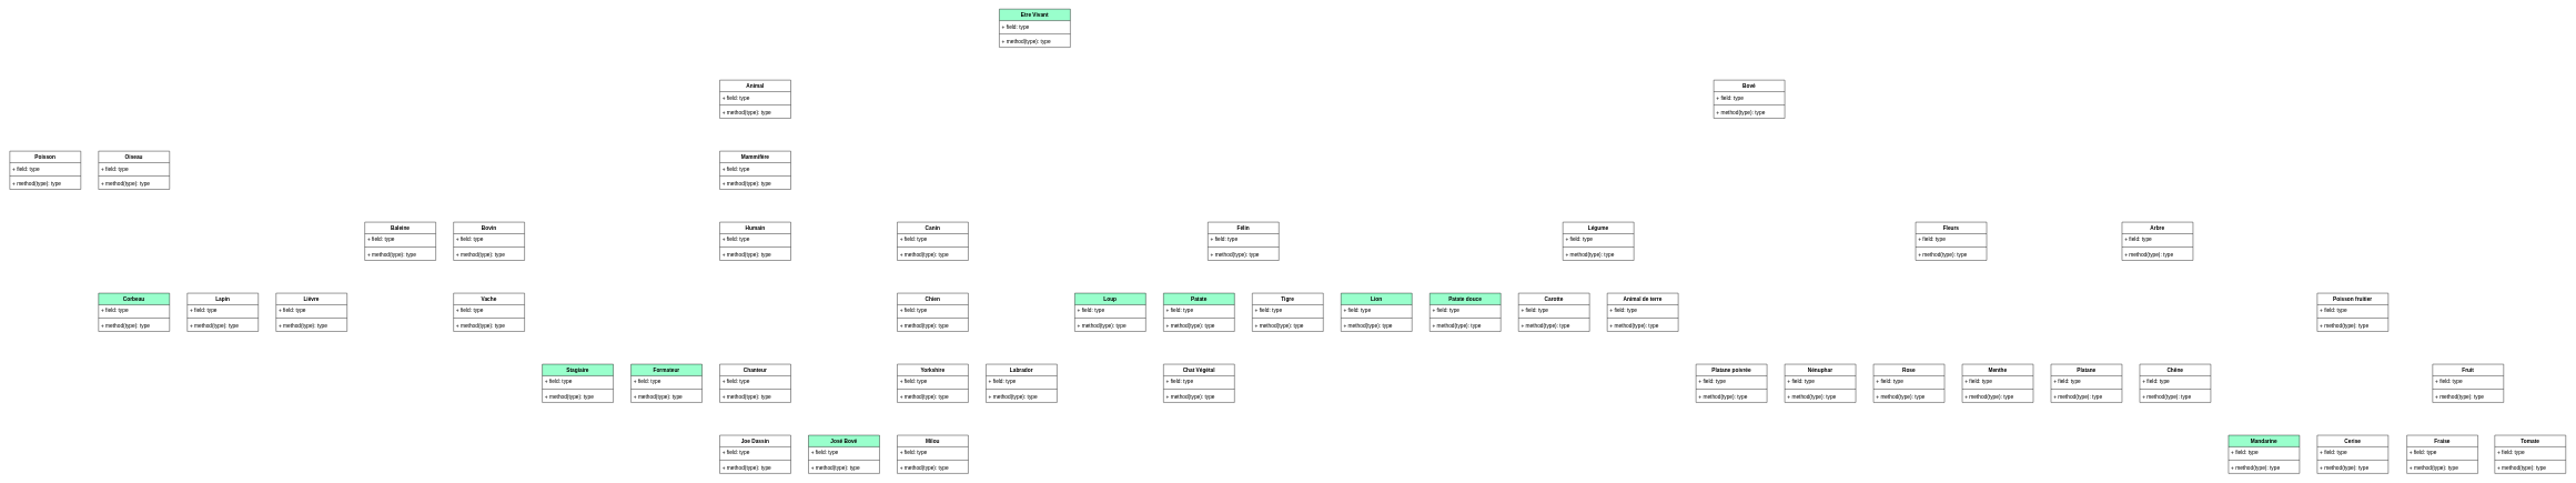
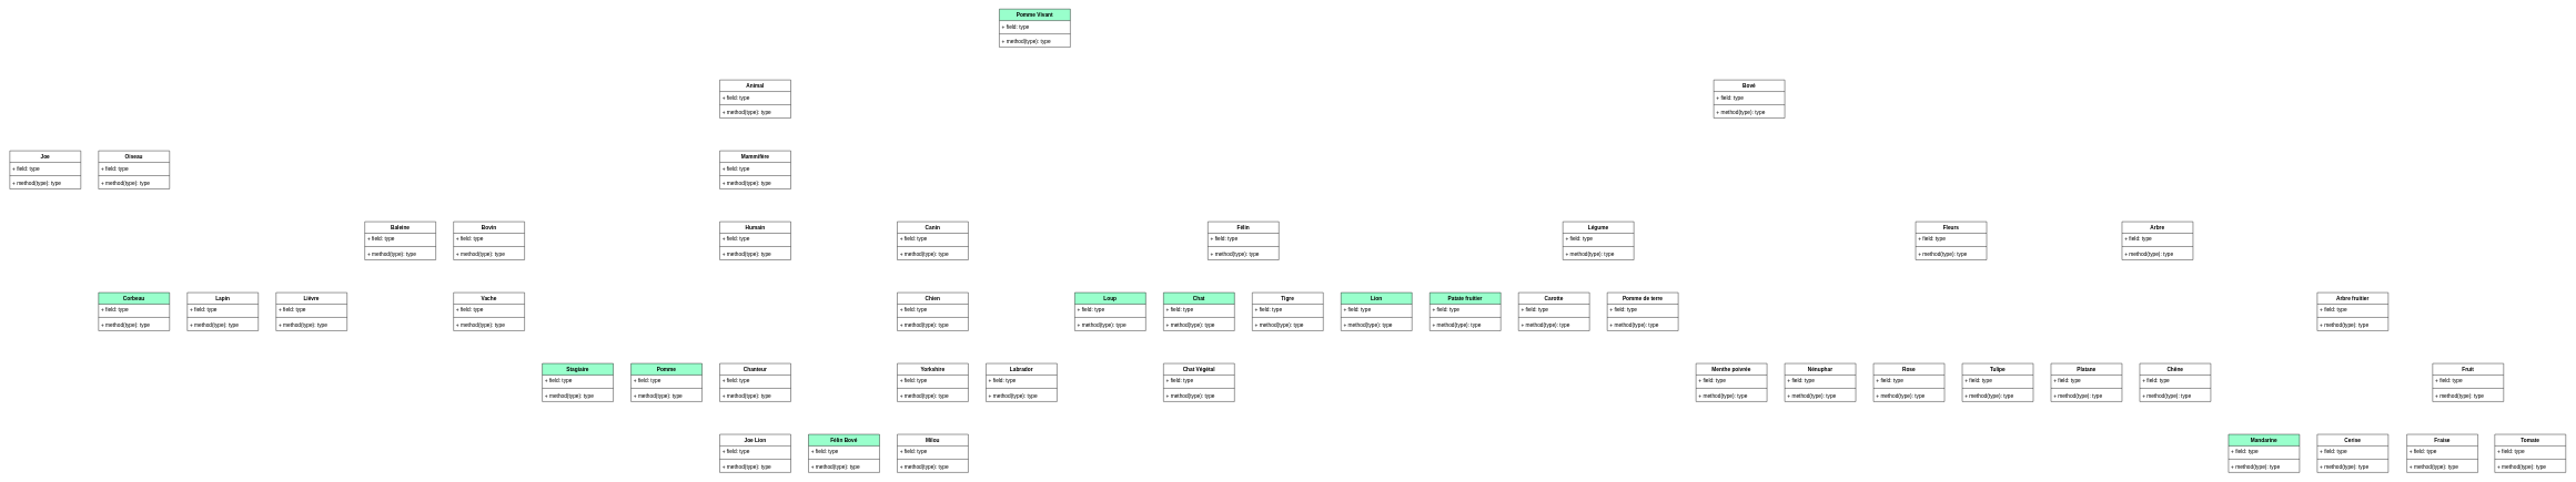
- <mxCell id="154" value="Etre Vivant" style="swimlane;fontStyle=1;align=center;verticalAlign=top;childLayout=stackLayout;horizontal=1;startSize=26;horizontalStack=0;resizeParent=1;resizeParentMax=0;resizeLast=0;collapsible=1;marginBottom=0;fillColor=#99FFCC;" vertex="1" parent="1"><mxGeometry x="2250" y="20" width="160" height="86" as="geometry" /></mxCell>
+ <mxCell id="154" value="Pomme Vivant" style="swimlane;fontStyle=1;align=center;verticalAlign=top;childLayout=stackLayout;horizontal=1;startSize=26;horizontalStack=0;resizeParent=1;resizeParentMax=0;resizeLast=0;collapsible=1;marginBottom=0;fillColor=#99FFCC;" vertex="1" parent="1"><mxGeometry x="2250" y="20" width="160" height="86" as="geometry" /></mxCell>
- <mxCell id="62" value="Poisson" style="swimlane;fontStyle=1;align=center;verticalAlign=top;childLayout=stackLayout;horizontal=1;startSize=26;horizontalStack=0;resizeParent=1;resizeParentMax=0;resizeLast=0;collapsible=1;marginBottom=0;" vertex="1" parent="1"><mxGeometry x="20" y="340" width="160" height="86" as="geometry" /></mxCell>
+ <mxCell id="62" value="Joe" style="swimlane;fontStyle=1;align=center;verticalAlign=top;childLayout=stackLayout;horizontal=1;startSize=26;horizontalStack=0;resizeParent=1;resizeParentMax=0;resizeLast=0;collapsible=1;marginBottom=0;" vertex="1" parent="1"><mxGeometry x="20" y="340" width="160" height="86" as="geometry" /></mxCell>
- <mxCell id="162" value="Patate" style="swimlane;fontStyle=1;align=center;verticalAlign=top;childLayout=stackLayout;horizontal=1;startSize=26;horizontalStack=0;resizeParent=1;resizeParentMax=0;resizeLast=0;collapsible=1;marginBottom=0;fillColor=#99FFCC;" vertex="1" parent="1"><mxGeometry x="2620" y="660" width="160" height="86" as="geometry" /></mxCell>
+ <mxCell id="162" value="Chat" style="swimlane;fontStyle=1;align=center;verticalAlign=top;childLayout=stackLayout;horizontal=1;startSize=26;horizontalStack=0;resizeParent=1;resizeParentMax=0;resizeLast=0;collapsible=1;marginBottom=0;fillColor=#99FFCC;" vertex="1" parent="1"><mxGeometry x="2620" y="660" width="160" height="86" as="geometry" /></mxCell>
- <mxCell id="170" value="Patate douce" style="swimlane;fontStyle=1;align=center;verticalAlign=top;childLayout=stackLayout;horizontal=1;startSize=26;horizontalStack=0;resizeParent=1;resizeParentMax=0;resizeLast=0;collapsible=1;marginBottom=0;fillColor=#99FFCC;" vertex="1" parent="1"><mxGeometry x="3220" y="660" width="160" height="86" as="geometry" /></mxCell>
+ <mxCell id="170" value="Patate fruitier" style="swimlane;fontStyle=1;align=center;verticalAlign=top;childLayout=stackLayout;horizontal=1;startSize=26;horizontalStack=0;resizeParent=1;resizeParentMax=0;resizeLast=0;collapsible=1;marginBottom=0;fillColor=#99FFCC;" vertex="1" parent="1"><mxGeometry x="3220" y="660" width="160" height="86" as="geometry" /></mxCell>
- <mxCell id="122" value="Animal de terre" style="swimlane;fontStyle=1;align=center;verticalAlign=top;childLayout=stackLayout;horizontal=1;startSize=26;horizontalStack=0;resizeParent=1;resizeParentMax=0;resizeLast=0;collapsible=1;marginBottom=0;" vertex="1" parent="1"><mxGeometry x="3620" y="660" width="160" height="86" as="geometry" /></mxCell>
+ <mxCell id="122" value="Pomme de terre" style="swimlane;fontStyle=1;align=center;verticalAlign=top;childLayout=stackLayout;horizontal=1;startSize=26;horizontalStack=0;resizeParent=1;resizeParentMax=0;resizeLast=0;collapsible=1;marginBottom=0;" vertex="1" parent="1"><mxGeometry x="3620" y="660" width="160" height="86" as="geometry" /></mxCell>
- <mxCell id="102" value="Poisson fruitier" style="swimlane;fontStyle=1;align=center;verticalAlign=top;childLayout=stackLayout;horizontal=1;startSize=26;horizontalStack=0;resizeParent=1;resizeParentMax=0;resizeLast=0;collapsible=1;marginBottom=0;" vertex="1" parent="1"><mxGeometry x="5220" y="660" width="160" height="86" as="geometry" /></mxCell>
+ <mxCell id="102" value="Arbre fruitier" style="swimlane;fontStyle=1;align=center;verticalAlign=top;childLayout=stackLayout;horizontal=1;startSize=26;horizontalStack=0;resizeParent=1;resizeParentMax=0;resizeLast=0;collapsible=1;marginBottom=0;" vertex="1" parent="1"><mxGeometry x="5220" y="660" width="160" height="86" as="geometry" /></mxCell>
- <mxCell id="178" value="Formateur" style="swimlane;fontStyle=1;align=center;verticalAlign=top;childLayout=stackLayout;horizontal=1;startSize=26;horizontalStack=0;resizeParent=1;resizeParentMax=0;resizeLast=0;collapsible=1;marginBottom=0;fillColor=#99FFCC;" vertex="1" parent="1"><mxGeometry x="1420" y="820" width="160" height="86" as="geometry" /></mxCell>
+ <mxCell id="178" value="Pomme" style="swimlane;fontStyle=1;align=center;verticalAlign=top;childLayout=stackLayout;horizontal=1;startSize=26;horizontalStack=0;resizeParent=1;resizeParentMax=0;resizeLast=0;collapsible=1;marginBottom=0;fillColor=#99FFCC;" vertex="1" parent="1"><mxGeometry x="1420" y="820" width="160" height="86" as="geometry" /></mxCell>
- <mxCell id="114" value="Platane poivrée" style="swimlane;fontStyle=1;align=center;verticalAlign=top;childLayout=stackLayout;horizontal=1;startSize=26;horizontalStack=0;resizeParent=1;resizeParentMax=0;resizeLast=0;collapsible=1;marginBottom=0;" vertex="1" parent="1"><mxGeometry x="3820" y="820" width="160" height="86" as="geometry" /></mxCell>
+ <mxCell id="114" value="Menthe poivrée" style="swimlane;fontStyle=1;align=center;verticalAlign=top;childLayout=stackLayout;horizontal=1;startSize=26;horizontalStack=0;resizeParent=1;resizeParentMax=0;resizeLast=0;collapsible=1;marginBottom=0;" vertex="1" parent="1"><mxGeometry x="3820" y="820" width="160" height="86" as="geometry" /></mxCell>
- <mxCell id="86" value="Menthe" style="swimlane;fontStyle=1;align=center;verticalAlign=top;childLayout=stackLayout;horizontal=1;startSize=26;horizontalStack=0;resizeParent=1;resizeParentMax=0;resizeLast=0;collapsible=1;marginBottom=0;" vertex="1" parent="1"><mxGeometry x="4420" y="820" width="160" height="86" as="geometry" /></mxCell>
+ <mxCell id="86" value="Tulipe" style="swimlane;fontStyle=1;align=center;verticalAlign=top;childLayout=stackLayout;horizontal=1;startSize=26;horizontalStack=0;resizeParent=1;resizeParentMax=0;resizeLast=0;collapsible=1;marginBottom=0;" vertex="1" parent="1"><mxGeometry x="4420" y="820" width="160" height="86" as="geometry" /></mxCell>
- <mxCell id="42" value="Joe Dassin" style="swimlane;fontStyle=1;align=center;verticalAlign=top;childLayout=stackLayout;horizontal=1;startSize=26;horizontalStack=0;resizeParent=1;resizeParentMax=0;resizeLast=0;collapsible=1;marginBottom=0;" vertex="1" parent="1"><mxGeometry x="1620" y="980" width="160" height="86" as="geometry" /></mxCell>
+ <mxCell id="42" value="Joe Lion" style="swimlane;fontStyle=1;align=center;verticalAlign=top;childLayout=stackLayout;horizontal=1;startSize=26;horizontalStack=0;resizeParent=1;resizeParentMax=0;resizeLast=0;collapsible=1;marginBottom=0;" vertex="1" parent="1"><mxGeometry x="1620" y="980" width="160" height="86" as="geometry" /></mxCell>
- <mxCell id="150" value="José Bové" style="swimlane;fontStyle=1;align=center;verticalAlign=top;childLayout=stackLayout;horizontal=1;startSize=26;horizontalStack=0;resizeParent=1;resizeParentMax=0;resizeLast=0;collapsible=1;marginBottom=0;fillColor=#99FFCC;" vertex="1" parent="1"><mxGeometry x="1820" y="980" width="160" height="86" as="geometry" /></mxCell>
+ <mxCell id="150" value="Félin Bové" style="swimlane;fontStyle=1;align=center;verticalAlign=top;childLayout=stackLayout;horizontal=1;startSize=26;horizontalStack=0;resizeParent=1;resizeParentMax=0;resizeLast=0;collapsible=1;marginBottom=0;fillColor=#99FFCC;" vertex="1" parent="1"><mxGeometry x="1820" y="980" width="160" height="86" as="geometry" /></mxCell>
